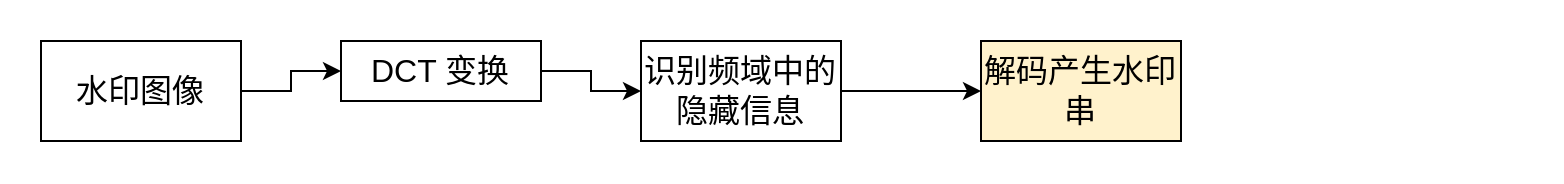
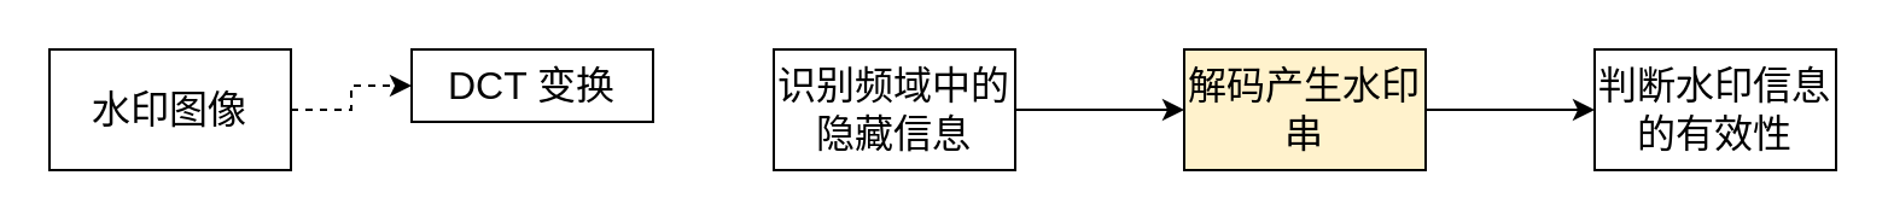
- <mxCell id="4" value="" style="edgeStyle=orthogonalEdgeStyle;rounded=0;orthogonalLoop=1;jettySize=auto;html=1;fontSize=16;" edge="1" parent="1" source="5" target="7"><mxGeometry relative="1" as="geometry" /></mxCell>
- <mxCell id="2" value="" style="edgeStyle=orthogonalEdgeStyle;rounded=0;orthogonalLoop=1;jettySize=auto;html=1;fontSize=16;" edge="1" parent="1" source="3" target="5"><mxGeometry relative="1" as="geometry" /></mxCell>
+ <mxCell id="2" value="" style="edgeStyle=orthogonalEdgeStyle;rounded=0;orthogonalLoop=1;jettySize=auto;html=1;fontSize=16;dashed=1;" edge="1" parent="1" source="3" target="5"><mxGeometry relative="1" as="geometry" /></mxCell>
+ <mxCell id="8" value="" style="edgeStyle=orthogonalEdgeStyle;rounded=0;orthogonalLoop=1;jettySize=auto;html=1;fontSize=16;" edge="1" parent="1" source="9" target="10"><mxGeometry relative="1" as="geometry" /></mxCell>
+ <mxCell id="10" value="判断水印信息的有效性" style="rounded=0;whiteSpace=wrap;html=1;fontSize=16;" vertex="1" parent="1"><mxGeometry x="660" y="20" width="100" height="50" as="geometry" /></mxCell>
